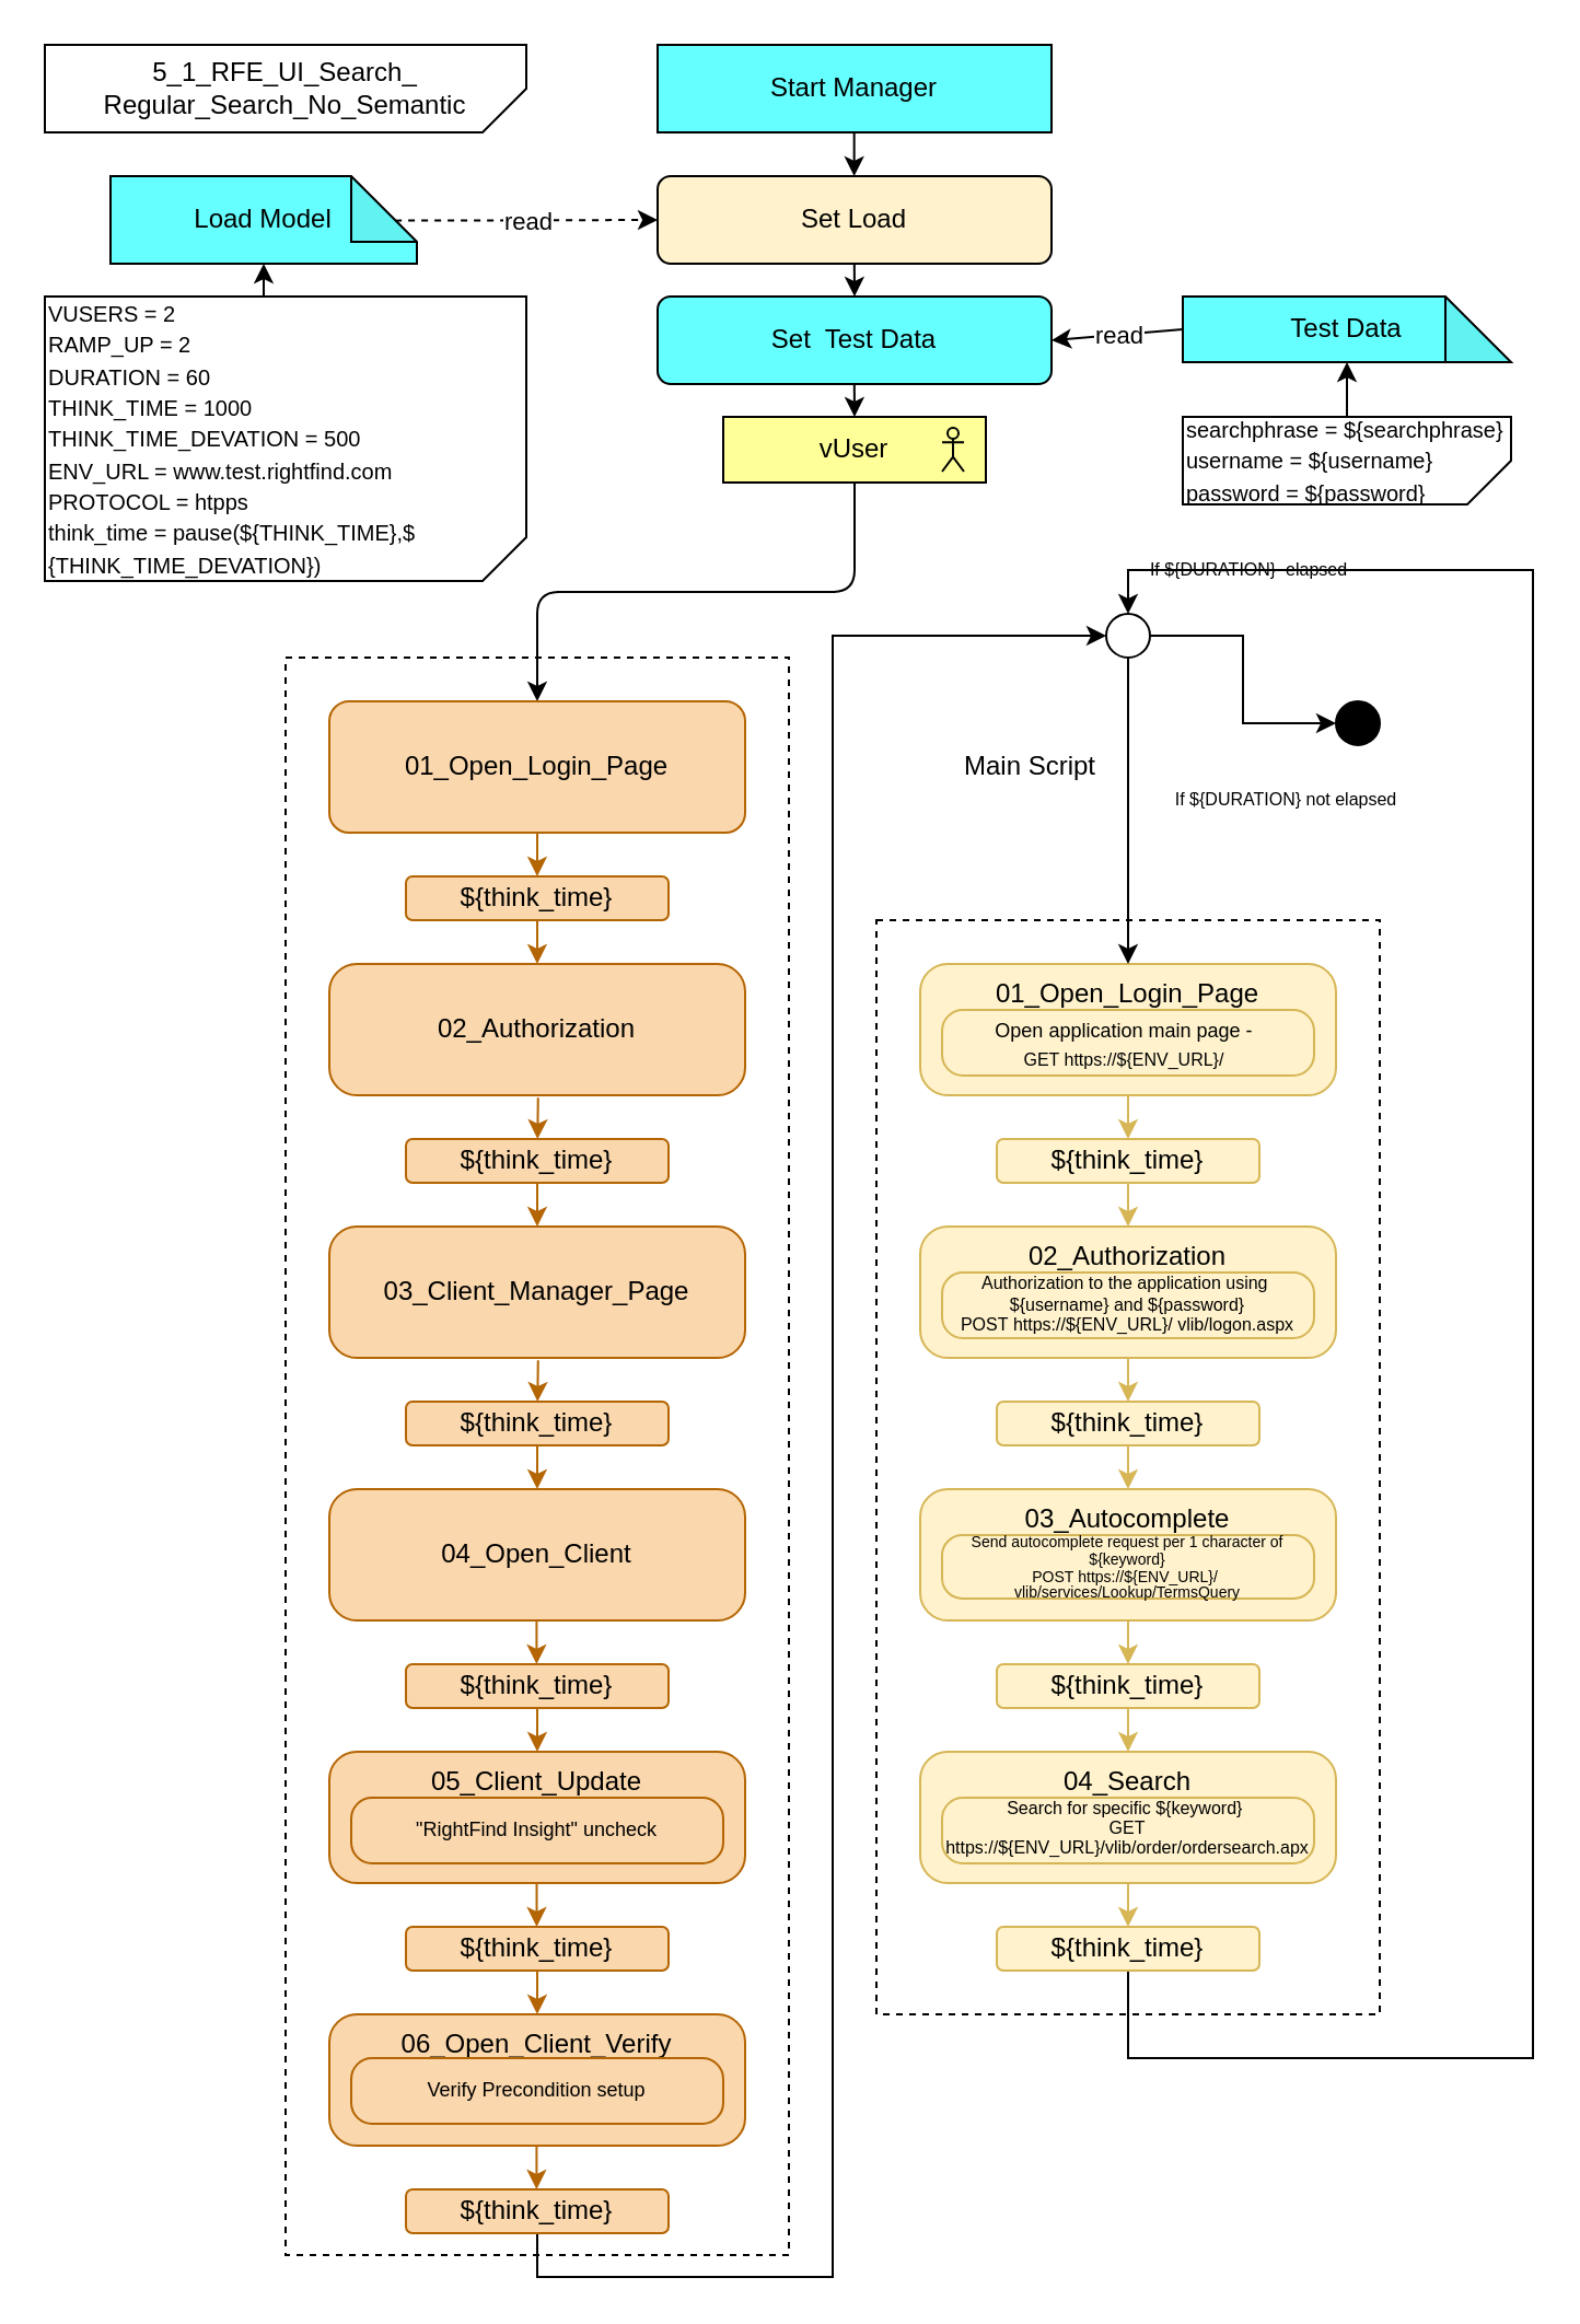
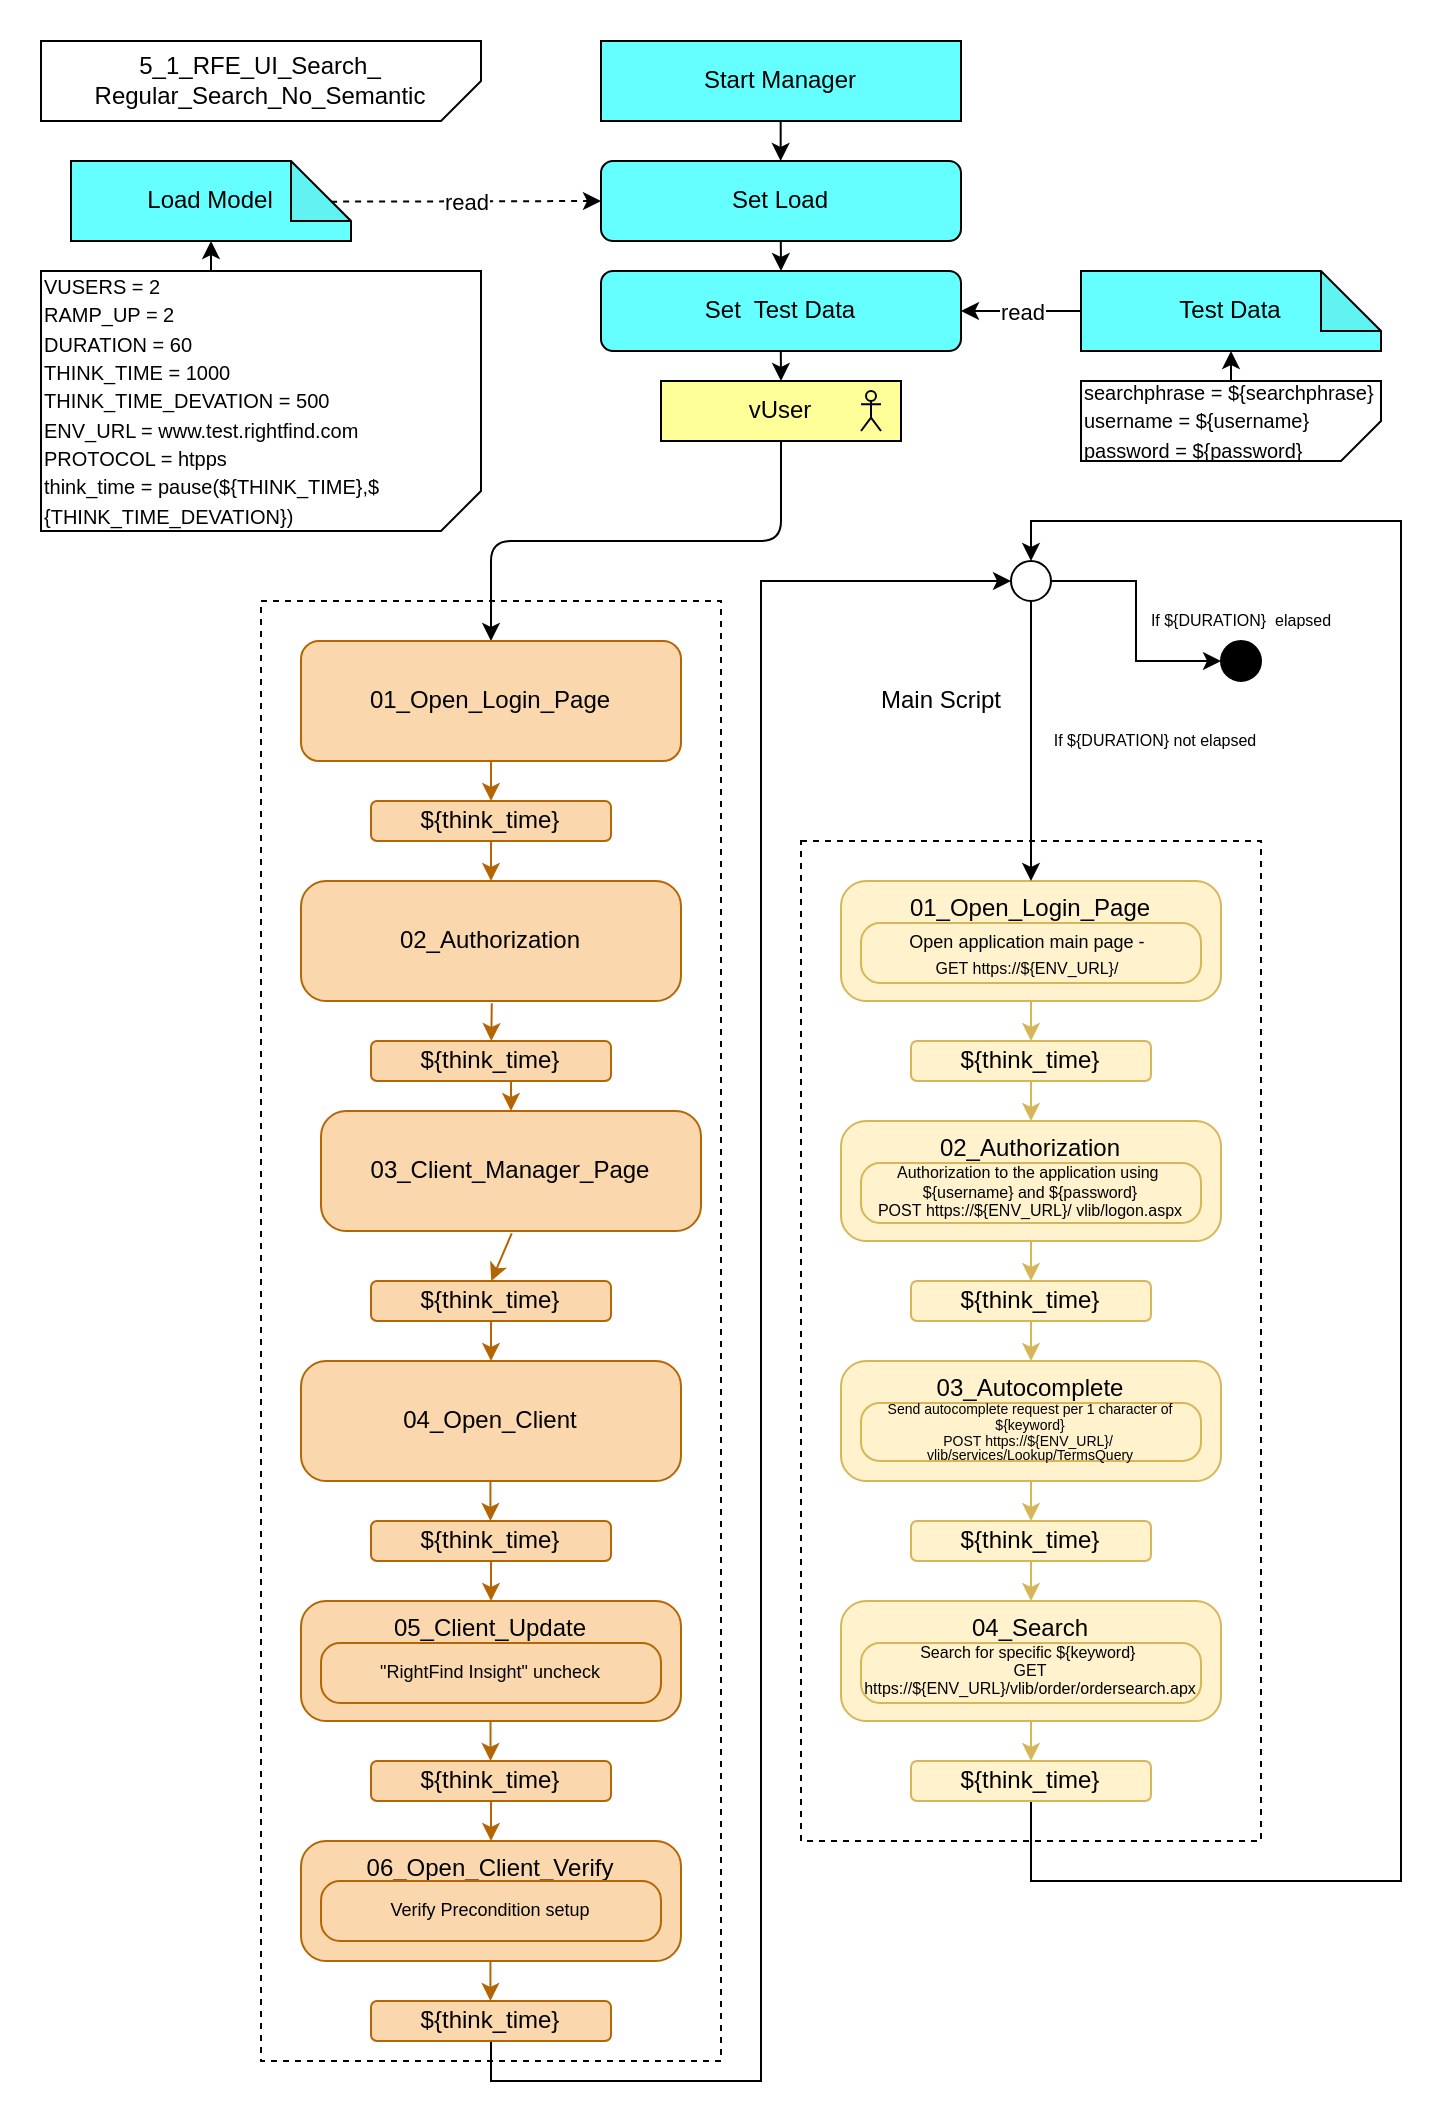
- <mxCell id="27" value="Load Model" style="shape=note;whiteSpace=wrap;html=1;backgroundOutline=1;darkOpacity=0.05;fillColor=#66FFFF;" parent="1" vertex="1"><mxGeometry x="50" y="80" width="140" height="40" as="geometry" /></mxCell>
+ <mxCell id="27" value="Load Model" style="shape=note;whiteSpace=wrap;html=1;backgroundOutline=1;darkOpacity=0.05;fillColor=#66FFFF;" parent="1" vertex="1"><mxGeometry x="35" y="80" width="140" height="40" as="geometry" /></mxCell>
- <mxCell id="14" value="Set Load" style="rounded=1;whiteSpace=wrap;html=1;fillColor=#fff2cc;" parent="1" vertex="1"><mxGeometry x="300" y="80" width="180" height="40" as="geometry" /></mxCell>
+ <mxCell id="14" value="Set Load" style="rounded=1;whiteSpace=wrap;html=1;fillColor=#66FFFF;" parent="1" vertex="1"><mxGeometry x="300" y="80" width="180" height="40" as="geometry" /></mxCell>
- <mxCell id="16" value="Test Data" style="shape=note;whiteSpace=wrap;html=1;backgroundOutline=1;darkOpacity=0.05;fillColor=#66FFFF;" parent="1" vertex="1"><mxGeometry x="540" y="135" width="150" height="30" as="geometry" /></mxCell>
+ <mxCell id="16" value="Test Data" style="shape=note;whiteSpace=wrap;html=1;backgroundOutline=1;darkOpacity=0.05;fillColor=#66FFFF;" parent="1" vertex="1"><mxGeometry x="540" y="135" width="150" height="40" as="geometry" /></mxCell>
- <mxCell id="38" value="If ${DURATION}&amp;nbsp; elapsed" style="text;html=1;strokeColor=none;fillColor=none;align=center;verticalAlign=middle;whiteSpace=wrap;rounded=0;shadow=0;dashed=1;sketch=0;fontSize=8;fontColor=#000000;" parent="1" vertex="1"><mxGeometry x="517.5" y="250" width="105" height="20" as="geometry" /></mxCell>
+ <mxCell id="38" value="If ${DURATION}&amp;nbsp; elapsed" style="text;html=1;strokeColor=none;fillColor=none;align=center;verticalAlign=middle;whiteSpace=wrap;rounded=0;shadow=0;dashed=1;sketch=0;fontSize=8;fontColor=#000000;" parent="1" vertex="1"><mxGeometry x="567.5" y="300" width="105" height="20" as="geometry" /></mxCell>
- <mxCell id="36" value="If ${DURATION} not elapsed" style="text;html=1;strokeColor=none;fillColor=none;align=center;verticalAlign=middle;whiteSpace=wrap;rounded=0;shadow=0;dashed=1;sketch=0;fontSize=8;fontColor=#000000;" parent="1" vertex="1"><mxGeometry x="535" y="355" width="105" height="20" as="geometry" /></mxCell>
+ <mxCell id="36" value="If ${DURATION} not elapsed" style="text;html=1;strokeColor=none;fillColor=none;align=center;verticalAlign=middle;whiteSpace=wrap;rounded=0;shadow=0;dashed=1;sketch=0;fontSize=8;fontColor=#000000;" parent="1" vertex="1"><mxGeometry x="525" y="360" width="105" height="20" as="geometry" /></mxCell>
- <mxCell id="10" value="&lt;span style=&quot;font-size: 12px&quot;&gt;03_Client_Manager_Page&lt;/span&gt;" style="rounded=1;whiteSpace=wrap;html=1;shadow=0;sketch=0;fontSize=8;strokeWidth=1;verticalAlign=middle;arcSize=21;fillColor=#fad7ac;strokeColor=#b46504;" parent="1" vertex="1"><mxGeometry x="150" y="560" width="190" height="60" as="geometry" /></mxCell>
+ <mxCell id="10" value="&lt;span style=&quot;font-size: 12px&quot;&gt;03_Client_Manager_Page&lt;/span&gt;" style="rounded=1;whiteSpace=wrap;html=1;shadow=0;sketch=0;fontSize=8;strokeWidth=1;verticalAlign=middle;arcSize=21;fillColor=#fad7ac;strokeColor=#b46504;" parent="1" vertex="1"><mxGeometry x="160" y="555" width="190" height="60" as="geometry" /></mxCell>
